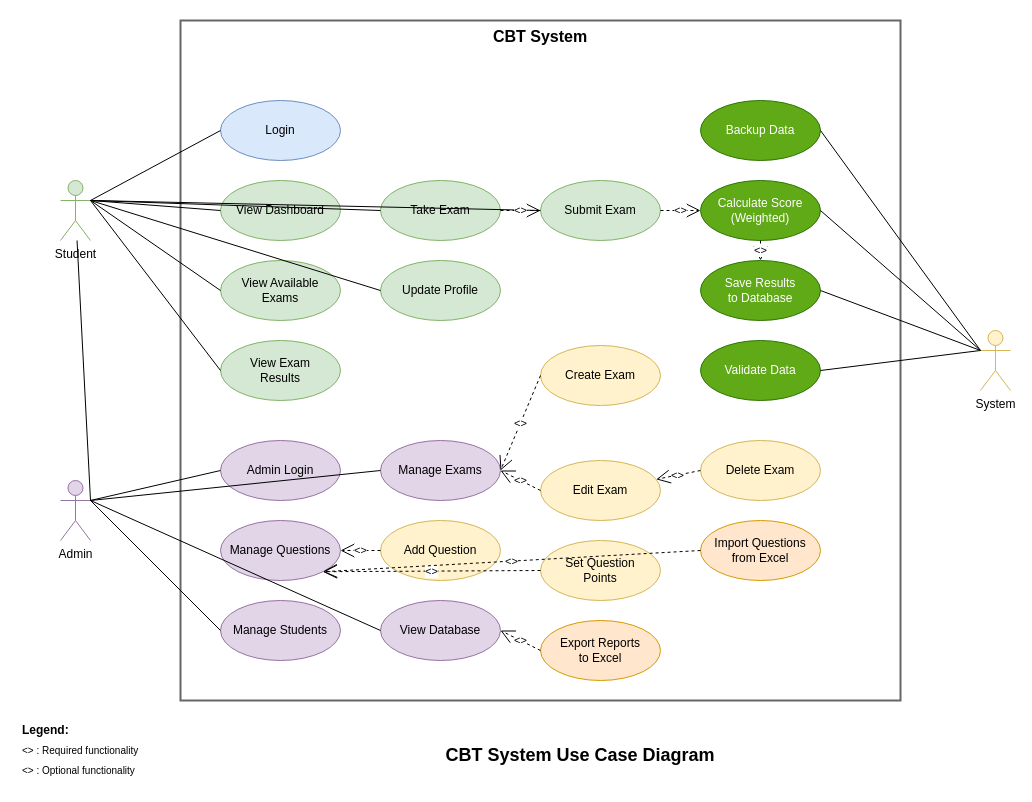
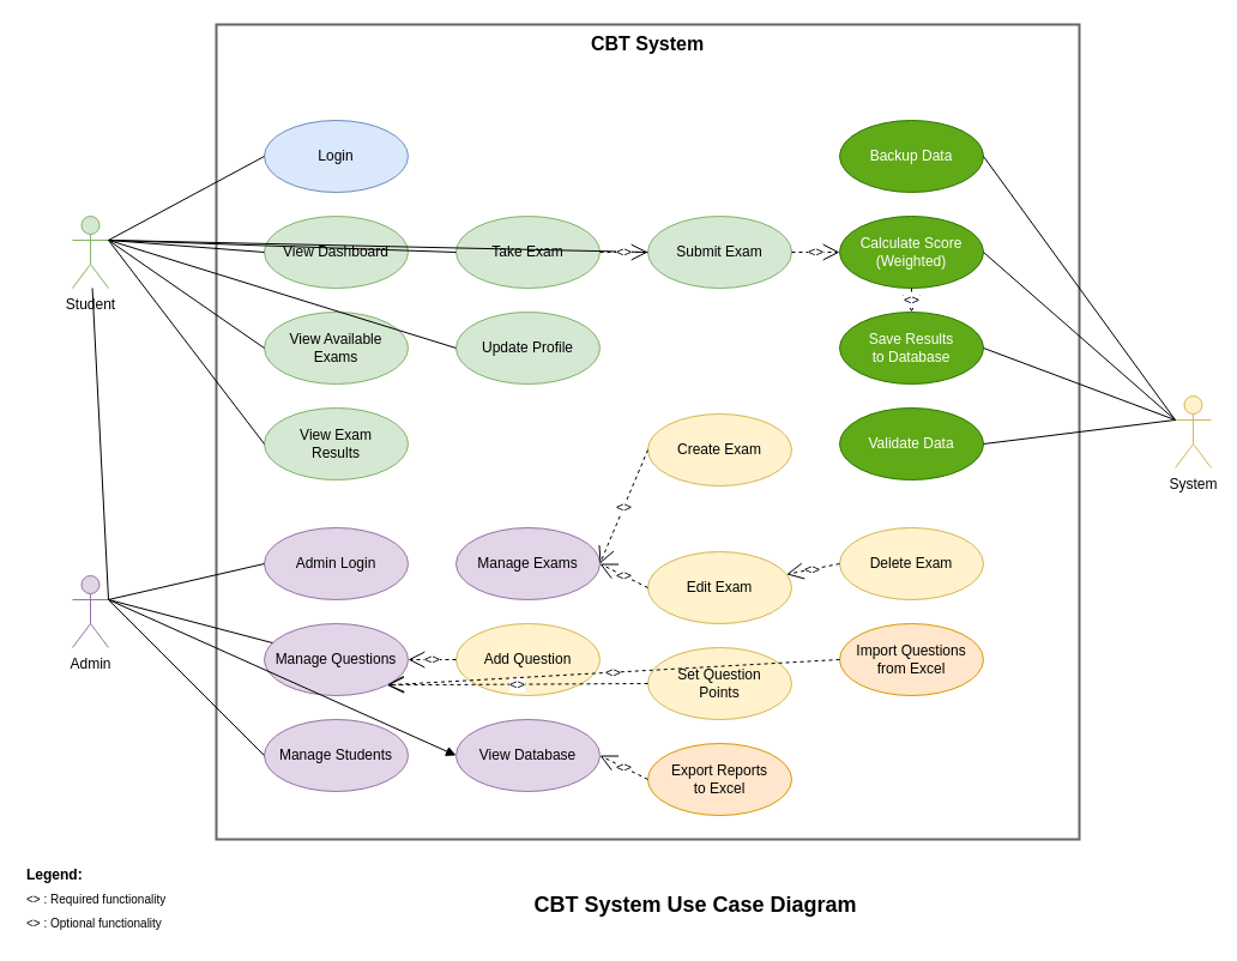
- <mxCell id="37" value="" style="endArrow=none;html=1;rounded=0;exitX=1;exitY=0.333;exitDx=0;exitDy=0;exitPerimeter=0;entryX=0;entryY=0.5;entryDx=0;entryDy=0;" edge="1" parent="1" source="4" target="14"><mxGeometry width="50" height="50" relative="1" as="geometry"><mxPoint x="380" y="580" as="sourcePoint" /><mxPoint x="430" y="530" as="targetPoint" /></mxGeometry></mxCell>
+ <mxCell id="37" value="" style="endArrow=none;html=1;rounded=0;exitX=1;exitY=0.333;exitDx=0;exitDy=0;exitPerimeter=0;" edge="1" parent="1" source="4" target="18"><mxGeometry width="50" height="50" relative="1" as="geometry"><mxPoint x="380" y="580" as="sourcePoint" /><mxPoint x="430" y="530" as="targetPoint" /></mxGeometry></mxCell>
- <mxCell id="40" value="" style="endArrow=none;html=1;rounded=0;exitX=1;exitY=0.333;exitDx=0;exitDy=0;exitPerimeter=0;entryX=0;entryY=0.5;entryDx=0;entryDy=0;" edge="1" parent="1" source="4" target="23"><mxGeometry width="50" height="50" relative="1" as="geometry"><mxPoint x="380" y="580" as="sourcePoint" /><mxPoint x="430" y="530" as="targetPoint" /></mxGeometry></mxCell>
+ <mxCell id="40" value="" style="endArrow=block;html=1;rounded=0;exitX=1;exitY=0.333;exitDx=0;exitDy=0;exitPerimeter=0;entryX=0;entryY=0.5;entryDx=0;entryDy=0;" edge="1" parent="1" source="4" target="23"><mxGeometry width="50" height="50" relative="1" as="geometry"><mxPoint x="380" y="580" as="sourcePoint" /><mxPoint x="430" y="530" as="targetPoint" /></mxGeometry></mxCell>
